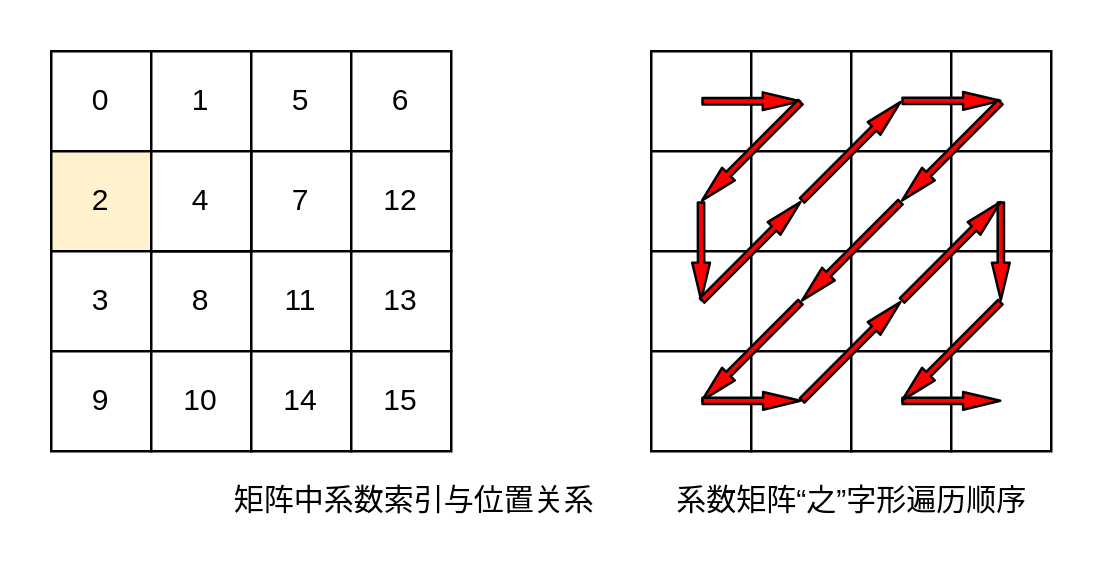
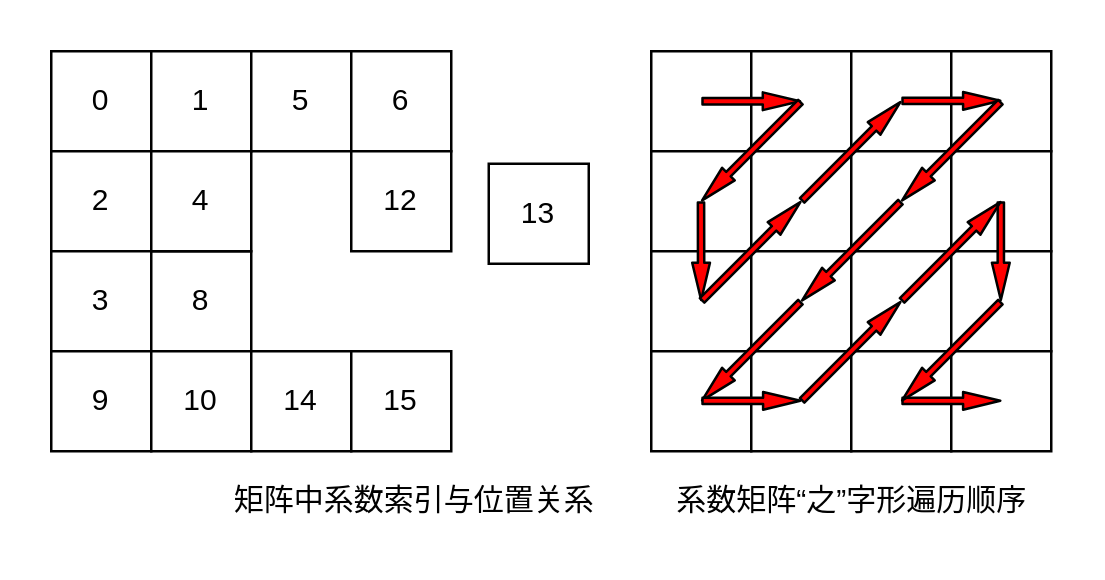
- <mxCell id="6" value="2" style="rounded=0;whiteSpace=wrap;html=1;fillColor=#fff2cc;" vertex="1" parent="1"><mxGeometry x="20" y="60" width="40" height="40" as="geometry" /></mxCell>
+ <mxCell id="6" value="2" style="rounded=0;whiteSpace=wrap;html=1;" vertex="1" parent="1"><mxGeometry x="20" y="60" width="40" height="40" as="geometry" /></mxCell>
- <mxCell id="7" value="7" style="rounded=0;whiteSpace=wrap;html=1;" vertex="1" parent="1"><mxGeometry x="100" y="60" width="40" height="40" as="geometry" /></mxCell>
- <mxCell id="11" value="11" style="rounded=0;whiteSpace=wrap;html=1;" vertex="1" parent="1"><mxGeometry x="100" y="100" width="40" height="40" as="geometry" /></mxCell>
- <mxCell id="12" value="13" style="rounded=0;whiteSpace=wrap;html=1;" vertex="1" parent="1"><mxGeometry x="140" y="100" width="40" height="40" as="geometry" /></mxCell>
+ <mxCell id="12" value="13" style="rounded=0;whiteSpace=wrap;html=1;" vertex="1" parent="1"><mxGeometry x="195" y="65" width="40" height="40" as="geometry" /></mxCell>
